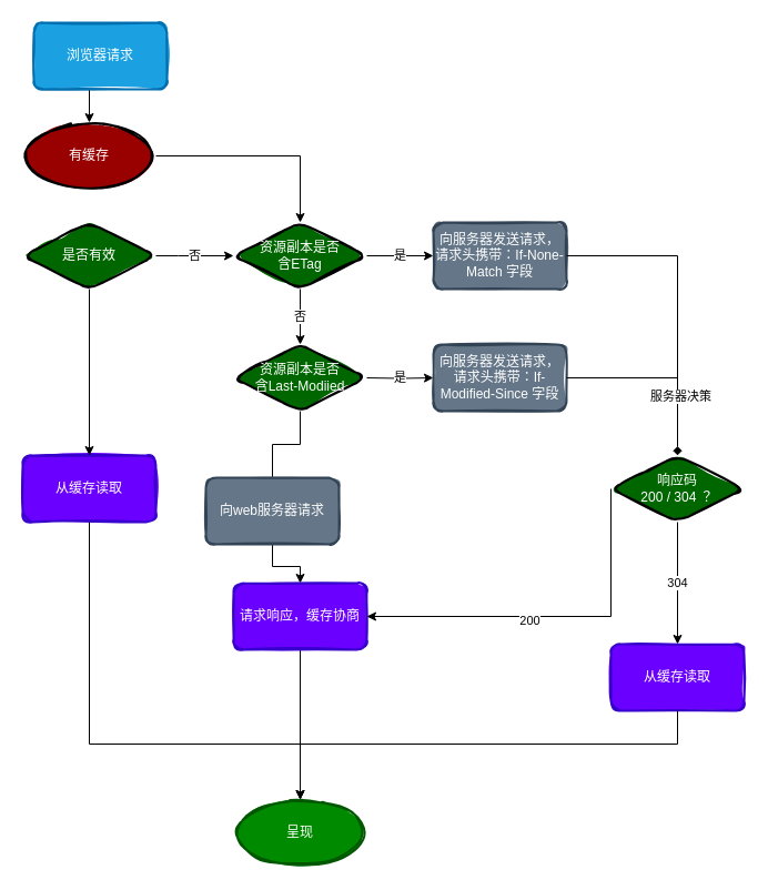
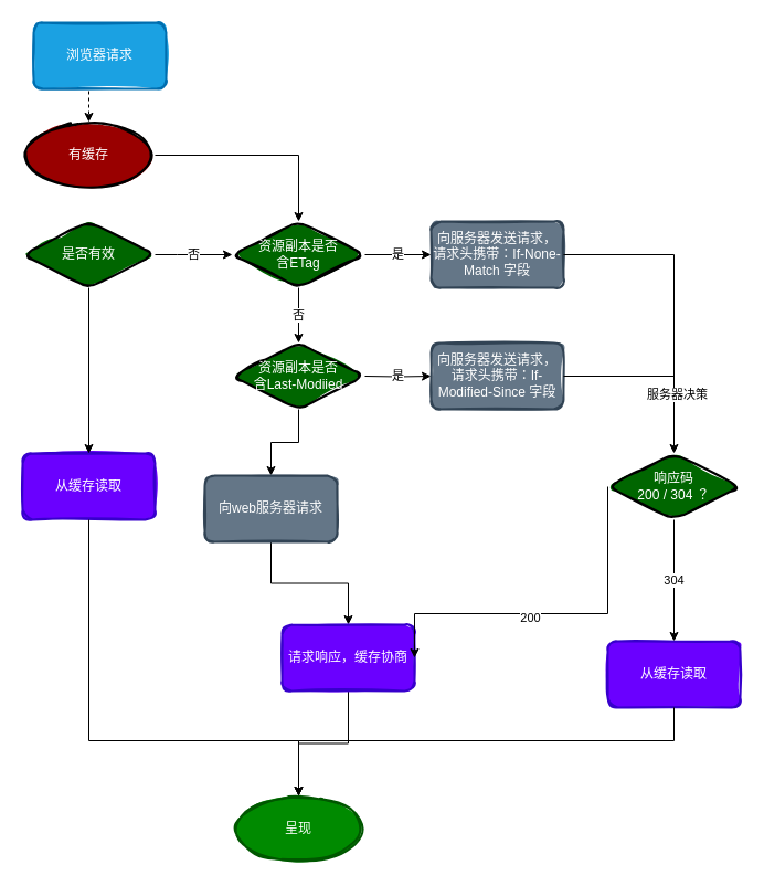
- <mxCell id="2" style="edgeStyle=orthogonalEdgeStyle;rounded=0;orthogonalLoop=1;jettySize=auto;html=1;exitX=0.5;exitY=1;exitDx=0;exitDy=0;entryX=0.5;entryY=0;entryDx=0;entryDy=0;fontColor=#ffffff;" edge="1" parent="1" source="3" target="5"><mxGeometry relative="1" as="geometry" /></mxCell>
+ <mxCell id="2" style="edgeStyle=orthogonalEdgeStyle;rounded=0;orthogonalLoop=1;jettySize=auto;html=1;exitX=0.5;exitY=1;exitDx=0;exitDy=0;entryX=0.5;entryY=0;entryDx=0;entryDy=0;fontColor=#ffffff;dashed=1;" edge="1" parent="1" source="3" target="5"><mxGeometry relative="1" as="geometry" /></mxCell>
- <mxCell id="22" value="" style="edgeStyle=elbowEdgeStyle;elbow=vertical;endArrow=diamond;html=1;rounded=0;fontColor=#000;exitX=1;exitY=0.5;exitDx=0;exitDy=0;entryX=0.5;entryY=0;entryDx=0;entryDy=0;" edge="1" parent="1" source="11" target="21"><mxGeometry width="50" height="50" relative="1" as="geometry"><mxPoint x="530" y="250" as="sourcePoint" /><mxPoint x="580" y="200" as="targetPoint" /><Array as="points"><mxPoint x="660" y="230" /></Array></mxGeometry></mxCell>
+ <mxCell id="22" value="" style="edgeStyle=elbowEdgeStyle;elbow=vertical;endArrow=classic;html=1;rounded=0;fontColor=#000;exitX=1;exitY=0.5;exitDx=0;exitDy=0;entryX=0.5;entryY=0;entryDx=0;entryDy=0;" edge="1" parent="1" source="11" target="21"><mxGeometry width="50" height="50" relative="1" as="geometry"><mxPoint x="530" y="250" as="sourcePoint" /><mxPoint x="580" y="200" as="targetPoint" /><Array as="points"><mxPoint x="660" y="230" /></Array></mxGeometry></mxCell>
- <mxCell id="12" value="" style="edgeStyle=orthogonalEdgeStyle;rounded=0;orthogonalLoop=1;jettySize=auto;html=1;fontColor=#000;endArrow=none;" edge="1" parent="1" source="13" target="17"><mxGeometry relative="1" as="geometry" /></mxCell>
+ <mxCell id="12" value="" style="edgeStyle=orthogonalEdgeStyle;rounded=0;orthogonalLoop=1;jettySize=auto;html=1;fontColor=#000;" edge="1" parent="1" source="13" target="17"><mxGeometry relative="1" as="geometry" /></mxCell>
- <mxCell id="19" value="请求响应，缓存协商" style="rounded=1;whiteSpace=wrap;html=1;strokeWidth=2;fillWeight=4;hachureGap=8;hachureAngle=45;fillColor=#6a00ff;sketch=1;shadow=0;glass=0;fillStyle=solid;strokeColor=#3700CC;fontColor=#ffffff;" vertex="1" parent="1"><mxGeometry x="210" y="525" width="120" height="60" as="geometry" /></mxCell>
+ <mxCell id="19" value="请求响应，缓存协商" style="rounded=1;whiteSpace=wrap;html=1;strokeWidth=2;fillWeight=4;hachureGap=8;hachureAngle=45;fillColor=#6a00ff;sketch=1;shadow=0;glass=0;fillStyle=solid;strokeColor=#3700CC;fontColor=#ffffff;" vertex="1" parent="1"><mxGeometry x="255" y="565" width="120" height="60" as="geometry" /></mxCell>
